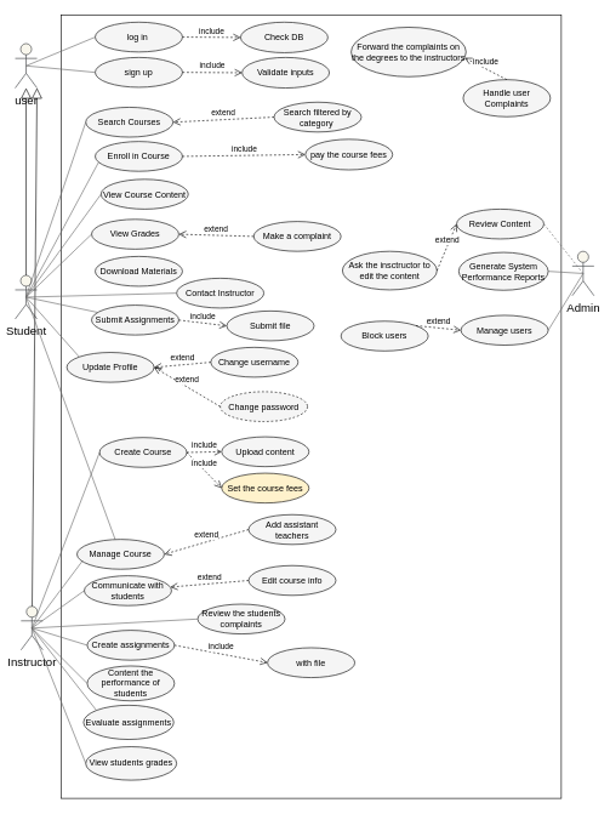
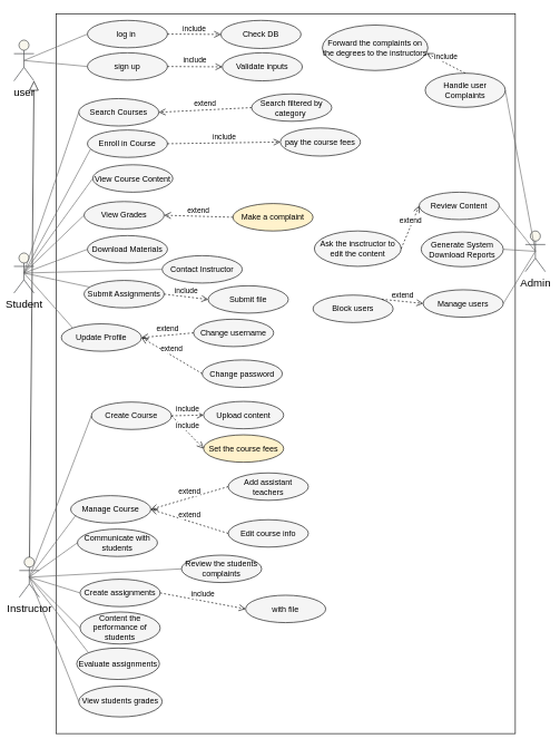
+ <mxCell id="52" value="" style="endArrow=none;html=1;rounded=0;entryX=0.5;entryY=0.5;entryDx=0;entryDy=0;exitX=1;exitY=0.5;exitDx=0;exitDy=0;fillColor=#f5f5f5;strokeColor=#666666;entryPerimeter=0;" parent="1" source="46" target="44" edge="1"><mxGeometry width="50" height="50" relative="1" as="geometry"><mxPoint x="645" y="383" as="sourcePoint" /><mxPoint x="764" y="330" as="targetPoint" /></mxGeometry></mxCell>
- <mxCell id="7" value="" style="endArrow=block;endFill=0;endSize=12;html=1;rounded=0;strokeColor=#000000;" parent="1" source="4" target="2" edge="1"><mxGeometry width="160" relative="1" as="geometry"><mxPoint x="68" y="462" as="sourcePoint" /><mxPoint x="90" y="154" as="targetPoint" /></mxGeometry></mxCell>
- <mxCell id="63" value="&lt;font style=&quot;color: rgb(0, 0, 0);&quot;&gt;Make a complaint&lt;/font&gt;" style="ellipse;whiteSpace=wrap;html=1;fillColor=#f5f5f5;strokeColor=#000000;fontColor=#333333;" parent="1" vertex="1"><mxGeometry x="348" y="304" width="120" height="41" as="geometry" /></mxCell>
+ <mxCell id="63" value="&lt;font style=&quot;color: rgb(0, 0, 0);&quot;&gt;Make a complaint&lt;/font&gt;" style="ellipse;whiteSpace=wrap;html=1;fillColor=#fff2cc;strokeColor=#000000;fontColor=#333333;" parent="1" vertex="1"><mxGeometry x="348" y="304" width="120" height="41" as="geometry" /></mxCell>
- <mxCell id="50" value="" style="endArrow=none;html=1;rounded=0;entryX=0.5;entryY=0.5;entryDx=0;entryDy=0;exitX=1;exitY=0.5;exitDx=0;exitDy=0;fillColor=#f5f5f5;strokeColor=#666666;entryPerimeter=0;dashed=1;" parent="1" source="47" target="44" edge="1"><mxGeometry width="50" height="50" relative="1" as="geometry"><mxPoint x="657" y="264" as="sourcePoint" /><mxPoint x="778" y="335" as="targetPoint" /></mxGeometry></mxCell>
+ <mxCell id="50" value="" style="endArrow=none;html=1;rounded=0;entryX=0.5;entryY=0.5;entryDx=0;entryDy=0;exitX=1;exitY=0.5;exitDx=0;exitDy=0;fillColor=#f5f5f5;strokeColor=#666666;entryPerimeter=0;" parent="1" source="47" target="44" edge="1"><mxGeometry width="50" height="50" relative="1" as="geometry"><mxPoint x="657" y="264" as="sourcePoint" /><mxPoint x="778" y="335" as="targetPoint" /></mxGeometry></mxCell>
- <mxCell id="45" value="&lt;font style=&quot;color: rgb(0, 0, 0);&quot;&gt;Generate System Performance Reports&lt;/font&gt;" style="ellipse;whiteSpace=wrap;html=1;fillColor=#f5f5f5;strokeColor=#000000;fontColor=#333333;" parent="1" vertex="1"><mxGeometry x="630" y="346.5" width="123" height="52" as="geometry" /></mxCell>
+ <mxCell id="45" value="&lt;font style=&quot;color: rgb(0, 0, 0);&quot;&gt;Generate System Download Reports&lt;/font&gt;" style="ellipse;whiteSpace=wrap;html=1;fillColor=#f5f5f5;strokeColor=#000000;fontColor=#333333;" parent="1" vertex="1"><mxGeometry x="630" y="346.5" width="123" height="52" as="geometry" /></mxCell>
- <mxCell id="65" value="&lt;font style=&quot;color: rgb(0, 0, 0);&quot;&gt;Change password&lt;/font&gt;" style="ellipse;whiteSpace=wrap;html=1;fillColor=#f5f5f5;strokeColor=#000000;fontColor=#333333;dashed=1;" parent="1" vertex="1"><mxGeometry x="302" y="538" width="120" height="41" as="geometry" /></mxCell>
+ <mxCell id="65" value="&lt;font style=&quot;color: rgb(0, 0, 0);&quot;&gt;Change password&lt;/font&gt;" style="ellipse;whiteSpace=wrap;html=1;fillColor=#f5f5f5;strokeColor=#000000;fontColor=#333333;" parent="1" vertex="1"><mxGeometry x="302" y="538" width="120" height="41" as="geometry" /></mxCell>
- <mxCell id="24" value="" style="endArrow=none;html=1;rounded=0;exitX=0.5;exitY=0.5;exitDx=0;exitDy=0;exitPerimeter=0;fillColor=#f5f5f5;strokeColor=#666666;" parent="1" source="4" target="35" edge="1"><mxGeometry width="50" height="50" relative="1" as="geometry"><mxPoint x="122" y="353" as="sourcePoint" /><mxPoint x="233" y="323" as="targetPoint" /></mxGeometry></mxCell>
+ <mxCell id="24" value="" style="endArrow=none;html=1;rounded=0;entryX=0;entryY=0.5;entryDx=0;entryDy=0;exitX=0.5;exitY=0.5;exitDx=0;exitDy=0;exitPerimeter=0;fillColor=#f5f5f5;strokeColor=#666666;" parent="1" source="4" target="16" edge="1"><mxGeometry width="50" height="50" relative="1" as="geometry"><mxPoint x="122" y="353" as="sourcePoint" /><mxPoint x="233" y="323" as="targetPoint" /></mxGeometry></mxCell>
- <mxCell id="74" value="extend" style="html=1;verticalAlign=bottom;endArrow=open;dashed=1;endSize=8;curved=0;rounded=0;exitX=0;exitY=0.5;exitDx=0;exitDy=0;" parent="1" source="32" target="33" edge="1"><mxGeometry relative="1" as="geometry"><mxPoint x="675" y="767" as="sourcePoint" /><mxPoint x="345" y="858" as="targetPoint" /></mxGeometry></mxCell>
+ <mxCell id="74" value="extend" style="html=1;verticalAlign=bottom;endArrow=open;dashed=1;endSize=8;curved=0;rounded=0;exitX=0;exitY=0.5;exitDx=0;exitDy=0;entryX=1;entryY=0.5;entryDx=0;entryDy=0;" parent="1" source="32" target="35" edge="1"><mxGeometry relative="1" as="geometry"><mxPoint x="675" y="767" as="sourcePoint" /><mxPoint x="345" y="858" as="targetPoint" /></mxGeometry></mxCell>
